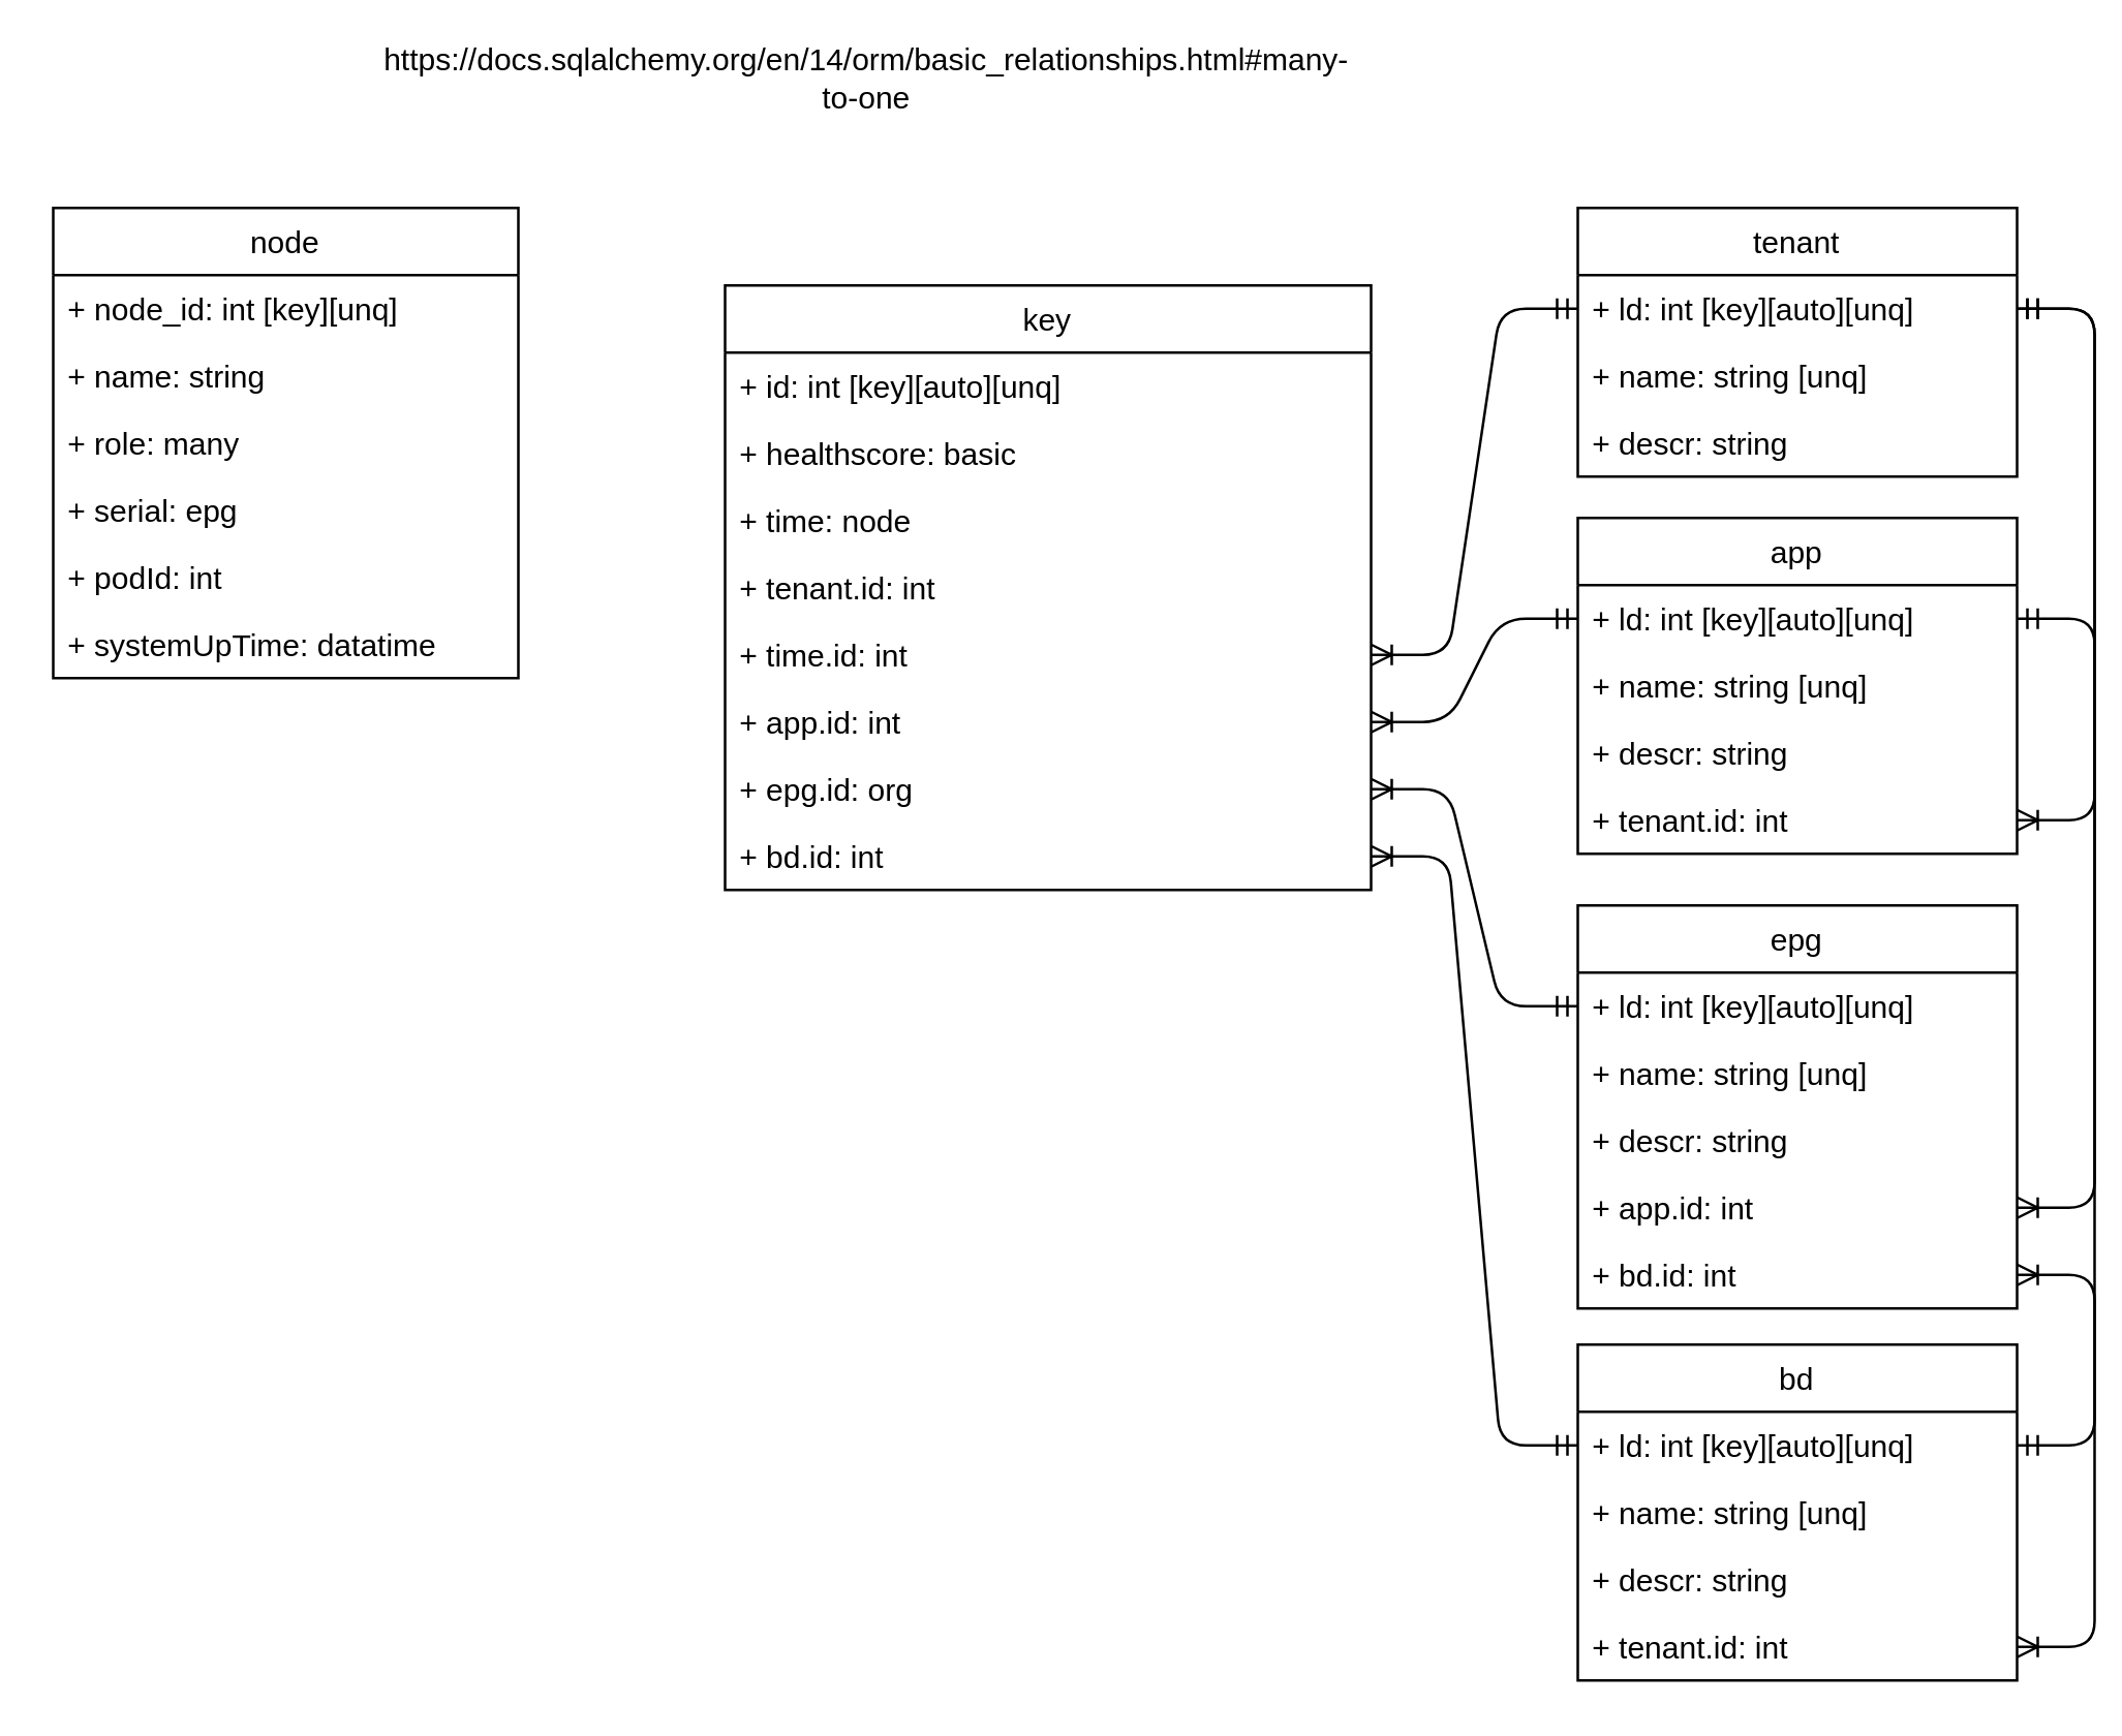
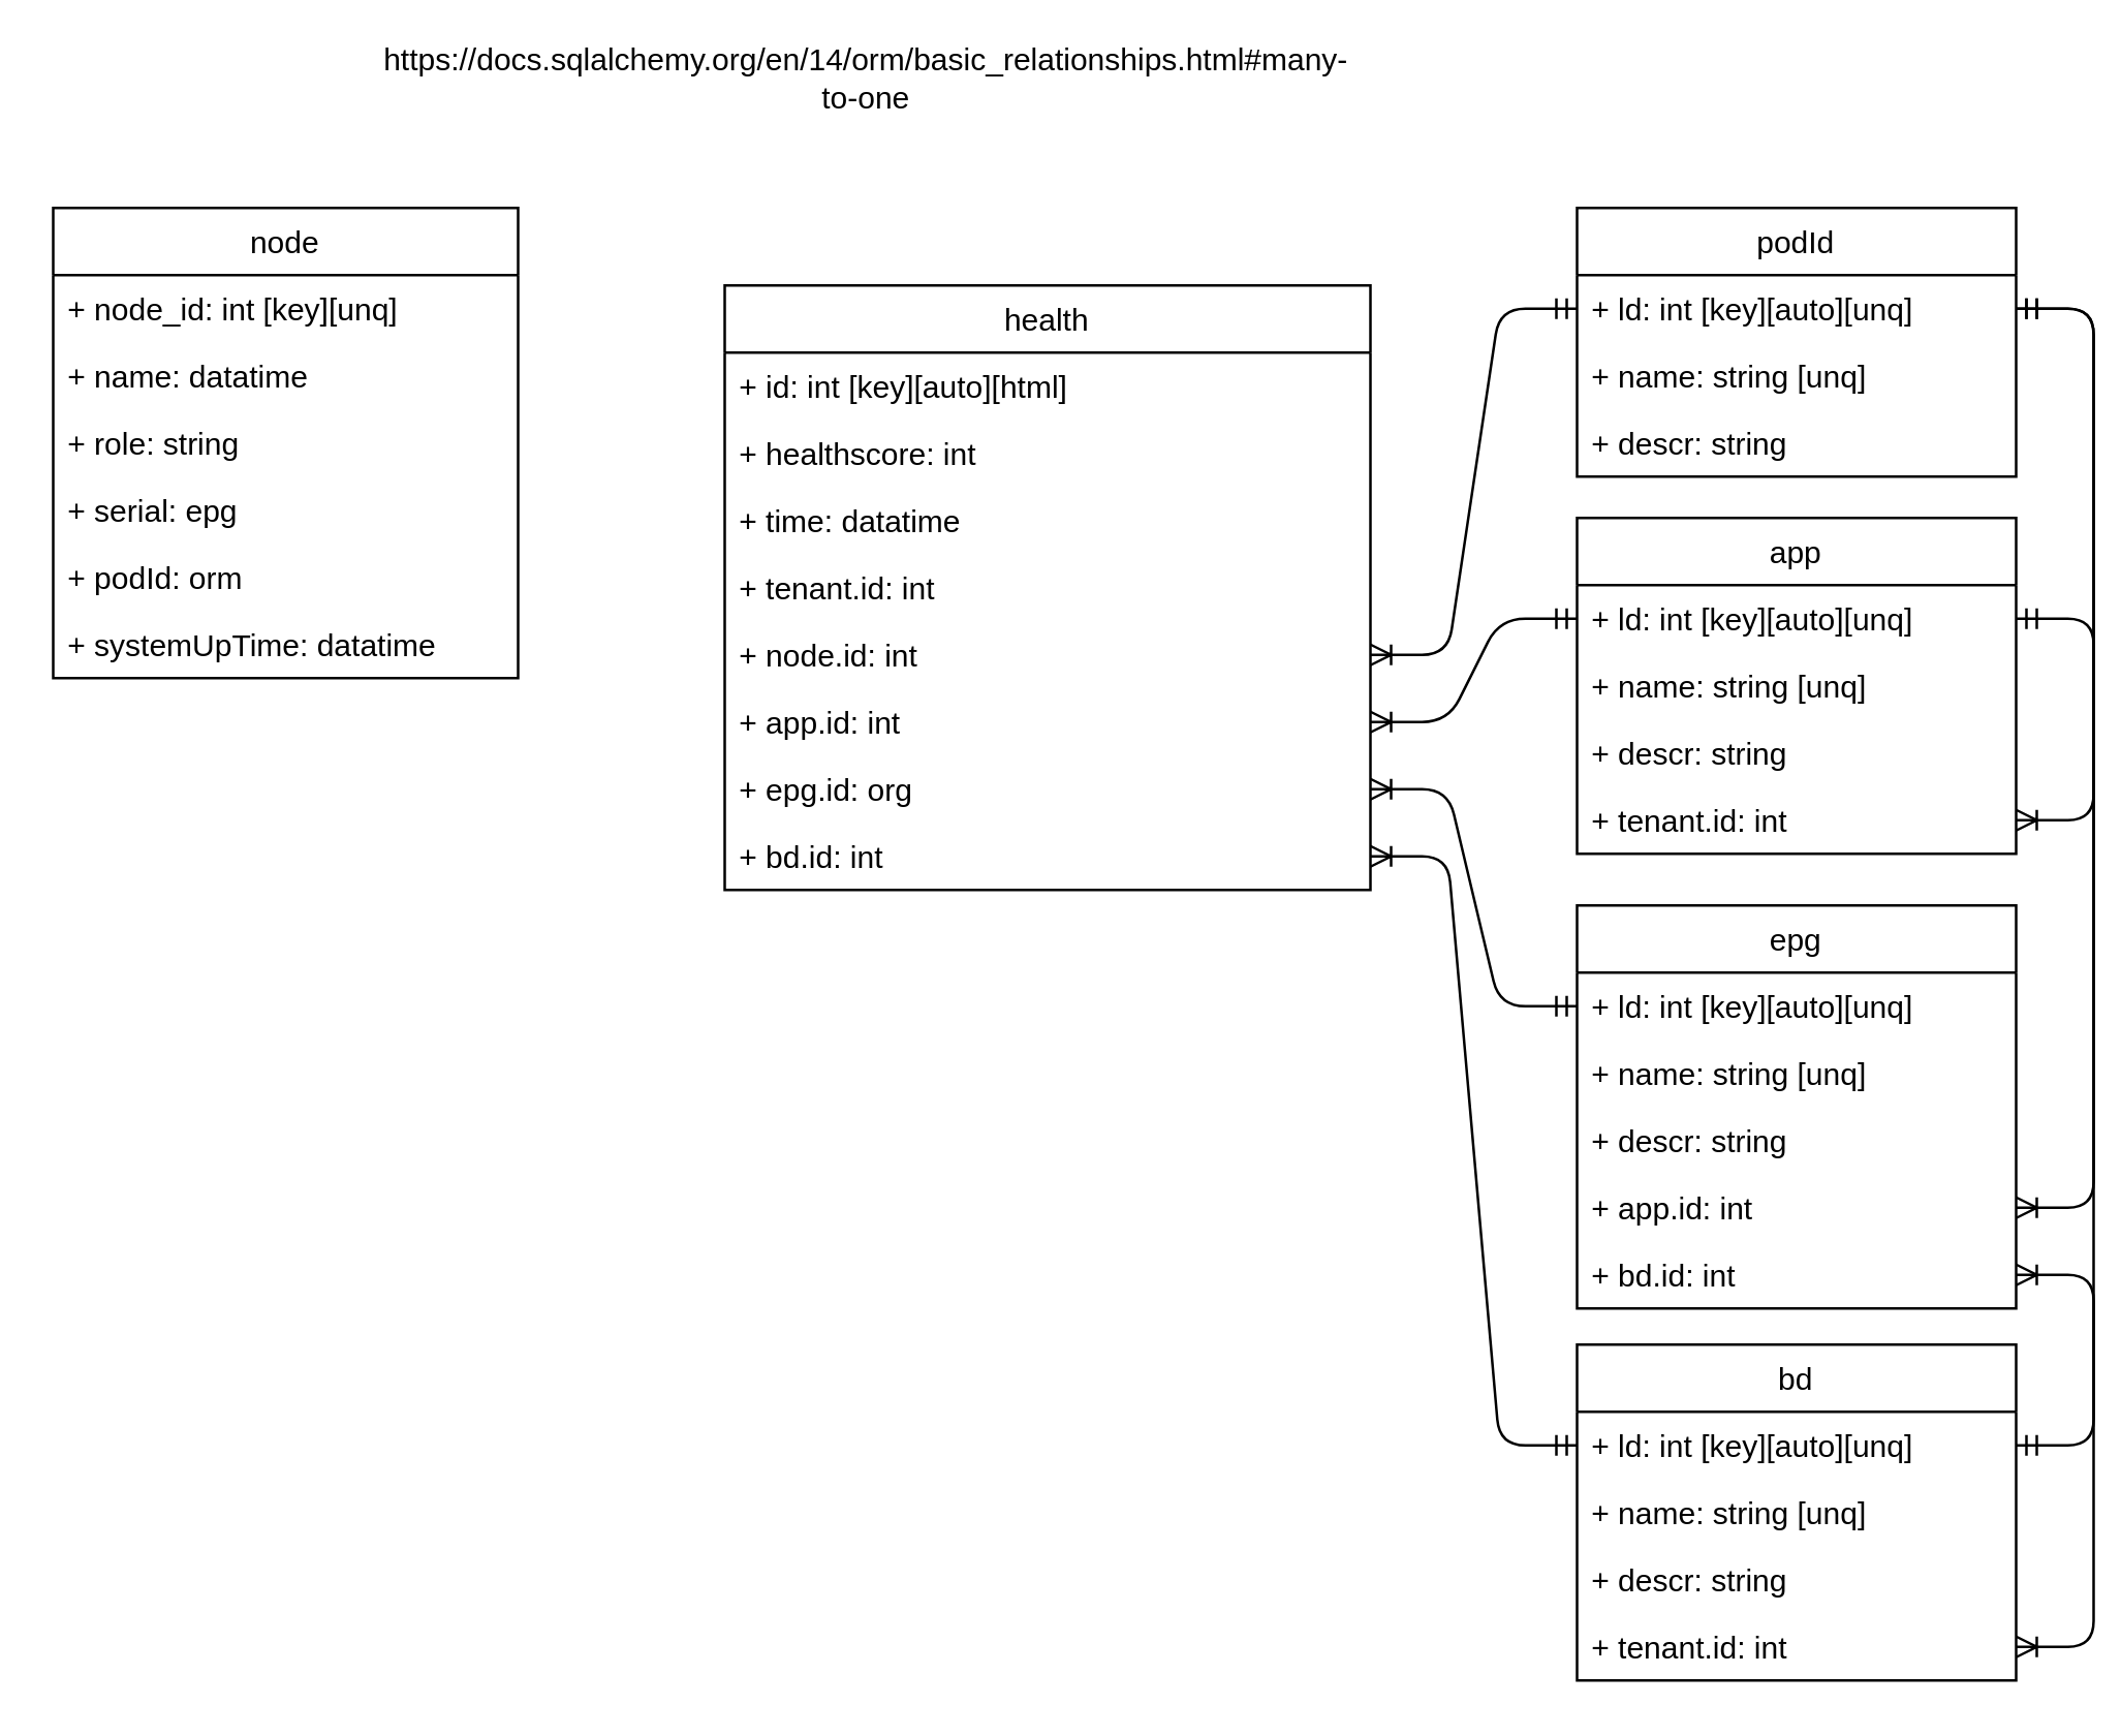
- <mxCell id="2" value="tenant" style="swimlane;fontStyle=0;childLayout=stackLayout;horizontal=1;startSize=26;fillColor=none;horizontalStack=0;resizeParent=1;resizeParentMax=0;resizeLast=0;collapsible=1;marginBottom=0;" parent="1" vertex="1"><mxGeometry x="610" y="80" width="170" height="104" as="geometry" /></mxCell>
+ <mxCell id="2" value="podId" style="swimlane;fontStyle=0;childLayout=stackLayout;horizontal=1;startSize=26;fillColor=none;horizontalStack=0;resizeParent=1;resizeParentMax=0;resizeLast=0;collapsible=1;marginBottom=0;" parent="1" vertex="1"><mxGeometry x="610" y="80" width="170" height="104" as="geometry" /></mxCell>
- <mxCell id="6" value="key" style="swimlane;fontStyle=0;childLayout=stackLayout;horizontal=1;startSize=26;fillColor=none;horizontalStack=0;resizeParent=1;resizeParentMax=0;resizeLast=0;collapsible=1;marginBottom=0;" parent="1" vertex="1"><mxGeometry x="280" y="110" width="250" height="234" as="geometry" /></mxCell>
+ <mxCell id="6" value="health" style="swimlane;fontStyle=0;childLayout=stackLayout;horizontal=1;startSize=26;fillColor=none;horizontalStack=0;resizeParent=1;resizeParentMax=0;resizeLast=0;collapsible=1;marginBottom=0;" parent="1" vertex="1"><mxGeometry x="280" y="110" width="250" height="234" as="geometry" /></mxCell>
- <mxCell id="17" value="+ name: string" style="text;strokeColor=none;fillColor=none;align=left;verticalAlign=top;spacingLeft=4;spacingRight=4;overflow=hidden;rotatable=0;points=[[0,0.5],[1,0.5]];portConstraint=eastwest;" parent="15" vertex="1"><mxGeometry y="52" width="180" height="26" as="geometry" /></mxCell>
+ <mxCell id="17" value="+ name: datatime" style="text;strokeColor=none;fillColor=none;align=left;verticalAlign=top;spacingLeft=4;spacingRight=4;overflow=hidden;rotatable=0;points=[[0,0.5],[1,0.5]];portConstraint=eastwest;" parent="15" vertex="1"><mxGeometry y="52" width="180" height="26" as="geometry" /></mxCell>
- <mxCell id="7" value="+ id: int [key][auto][unq]" style="text;strokeColor=none;fillColor=none;align=left;verticalAlign=top;spacingLeft=4;spacingRight=4;overflow=hidden;rotatable=0;points=[[0,0.5],[1,0.5]];portConstraint=eastwest;" parent="6" vertex="1"><mxGeometry y="26" width="250" height="26" as="geometry" /></mxCell>
+ <mxCell id="7" value="+ id: int [key][auto][html]" style="text;strokeColor=none;fillColor=none;align=left;verticalAlign=top;spacingLeft=4;spacingRight=4;overflow=hidden;rotatable=0;points=[[0,0.5],[1,0.5]];portConstraint=eastwest;" parent="6" vertex="1"><mxGeometry y="26" width="250" height="26" as="geometry" /></mxCell>
- <mxCell id="18" value="+ role: many" style="text;strokeColor=none;fillColor=none;align=left;verticalAlign=top;spacingLeft=4;spacingRight=4;overflow=hidden;rotatable=0;points=[[0,0.5],[1,0.5]];portConstraint=eastwest;" parent="15" vertex="1"><mxGeometry y="78" width="180" height="26" as="geometry" /></mxCell>
+ <mxCell id="18" value="+ role: string" style="text;strokeColor=none;fillColor=none;align=left;verticalAlign=top;spacingLeft=4;spacingRight=4;overflow=hidden;rotatable=0;points=[[0,0.5],[1,0.5]];portConstraint=eastwest;" parent="15" vertex="1"><mxGeometry y="78" width="180" height="26" as="geometry" /></mxCell>
- <mxCell id="8" value="+ healthscore: basic" style="text;strokeColor=none;fillColor=none;align=left;verticalAlign=top;spacingLeft=4;spacingRight=4;overflow=hidden;rotatable=0;points=[[0,0.5],[1,0.5]];portConstraint=eastwest;" parent="6" vertex="1"><mxGeometry y="52" width="250" height="26" as="geometry" /></mxCell>
+ <mxCell id="8" value="+ healthscore: int" style="text;strokeColor=none;fillColor=none;align=left;verticalAlign=top;spacingLeft=4;spacingRight=4;overflow=hidden;rotatable=0;points=[[0,0.5],[1,0.5]];portConstraint=eastwest;" parent="6" vertex="1"><mxGeometry y="52" width="250" height="26" as="geometry" /></mxCell>
- <mxCell id="9" value="+ time: node" style="text;strokeColor=none;fillColor=none;align=left;verticalAlign=top;spacingLeft=4;spacingRight=4;overflow=hidden;rotatable=0;points=[[0,0.5],[1,0.5]];portConstraint=eastwest;" parent="6" vertex="1"><mxGeometry y="78" width="250" height="26" as="geometry" /></mxCell>
+ <mxCell id="9" value="+ time: datatime" style="text;strokeColor=none;fillColor=none;align=left;verticalAlign=top;spacingLeft=4;spacingRight=4;overflow=hidden;rotatable=0;points=[[0,0.5],[1,0.5]];portConstraint=eastwest;" parent="6" vertex="1"><mxGeometry y="78" width="250" height="26" as="geometry" /></mxCell>
- <mxCell id="20" value="+ podId: int" style="text;strokeColor=none;fillColor=none;align=left;verticalAlign=top;spacingLeft=4;spacingRight=4;overflow=hidden;rotatable=0;points=[[0,0.5],[1,0.5]];portConstraint=eastwest;" parent="15" vertex="1"><mxGeometry y="130" width="180" height="26" as="geometry" /></mxCell>
+ <mxCell id="20" value="+ podId: orm" style="text;strokeColor=none;fillColor=none;align=left;verticalAlign=top;spacingLeft=4;spacingRight=4;overflow=hidden;rotatable=0;points=[[0,0.5],[1,0.5]];portConstraint=eastwest;" parent="15" vertex="1"><mxGeometry y="130" width="180" height="26" as="geometry" /></mxCell>
- <mxCell id="11" value="+ time.id: int" style="text;strokeColor=none;fillColor=none;align=left;verticalAlign=top;spacingLeft=4;spacingRight=4;overflow=hidden;rotatable=0;points=[[0,0.5],[1,0.5]];portConstraint=eastwest;" parent="6" vertex="1"><mxGeometry y="130" width="250" height="26" as="geometry" /></mxCell>
+ <mxCell id="11" value="+ node.id: int" style="text;strokeColor=none;fillColor=none;align=left;verticalAlign=top;spacingLeft=4;spacingRight=4;overflow=hidden;rotatable=0;points=[[0,0.5],[1,0.5]];portConstraint=eastwest;" parent="6" vertex="1"><mxGeometry y="130" width="250" height="26" as="geometry" /></mxCell>
